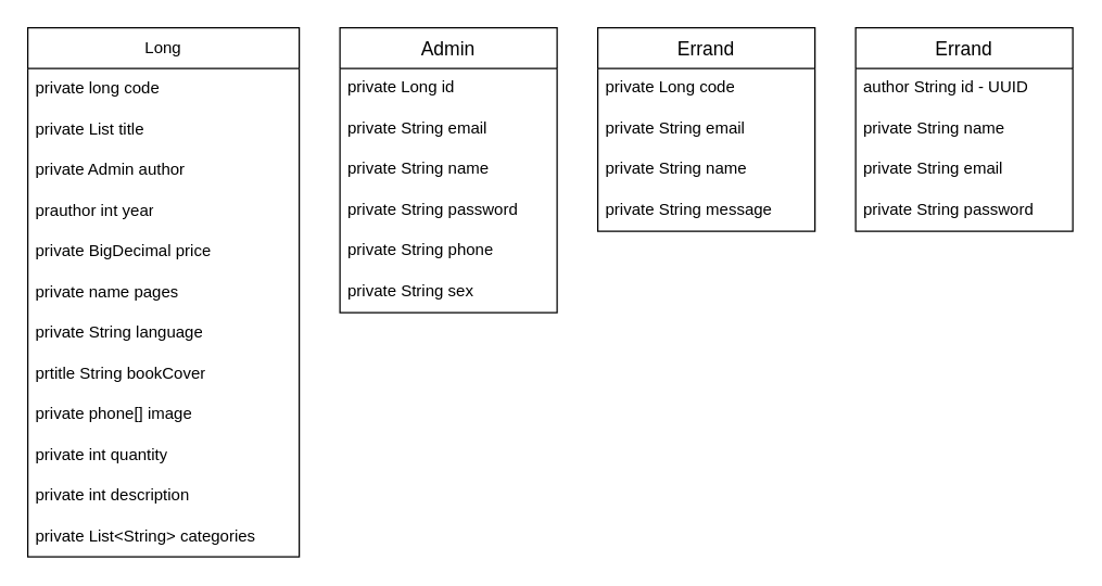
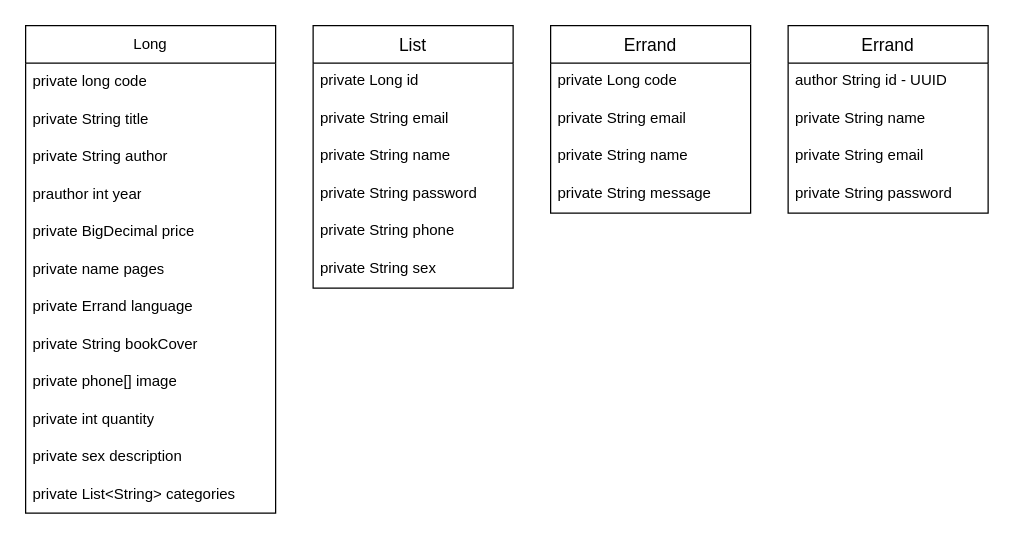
- <mxCell id="15" value="Admin" style="swimlane;fontStyle=0;childLayout=stackLayout;horizontal=1;startSize=30;horizontalStack=0;resizeParent=1;resizeParentMax=0;resizeLast=0;collapsible=1;marginBottom=0;align=center;fontSize=14;" vertex="1" parent="1"><mxGeometry x="250" y="20" width="160" height="210" as="geometry" /></mxCell>
+ <mxCell id="15" value="List" style="swimlane;fontStyle=0;childLayout=stackLayout;horizontal=1;startSize=30;horizontalStack=0;resizeParent=1;resizeParentMax=0;resizeLast=0;collapsible=1;marginBottom=0;align=center;fontSize=14;" vertex="1" parent="1"><mxGeometry x="250" y="20" width="160" height="210" as="geometry" /></mxCell>
- <mxCell id="4" value="private List title" style="text;strokeColor=none;fillColor=none;align=left;verticalAlign=middle;spacingLeft=4;spacingRight=4;overflow=hidden;points=[[0,0.5],[1,0.5]];portConstraint=eastwest;rotatable=0;whiteSpace=wrap;html=1;" vertex="1" parent="2"><mxGeometry y="60" width="200" height="30" as="geometry" /></mxCell>
+ <mxCell id="4" value="private String title" style="text;strokeColor=none;fillColor=none;align=left;verticalAlign=middle;spacingLeft=4;spacingRight=4;overflow=hidden;points=[[0,0.5],[1,0.5]];portConstraint=eastwest;rotatable=0;whiteSpace=wrap;html=1;" vertex="1" parent="2"><mxGeometry y="60" width="200" height="30" as="geometry" /></mxCell>
- <mxCell id="5" value="private Admin author" style="text;strokeColor=none;fillColor=none;align=left;verticalAlign=middle;spacingLeft=4;spacingRight=4;overflow=hidden;points=[[0,0.5],[1,0.5]];portConstraint=eastwest;rotatable=0;whiteSpace=wrap;html=1;" vertex="1" parent="2"><mxGeometry y="90" width="200" height="30" as="geometry" /></mxCell>
+ <mxCell id="5" value="private String author" style="text;strokeColor=none;fillColor=none;align=left;verticalAlign=middle;spacingLeft=4;spacingRight=4;overflow=hidden;points=[[0,0.5],[1,0.5]];portConstraint=eastwest;rotatable=0;whiteSpace=wrap;html=1;" vertex="1" parent="2"><mxGeometry y="90" width="200" height="30" as="geometry" /></mxCell>
- <mxCell id="9" value="pr&lt;span style=&quot;background-color: initial;&quot;&gt;ivate String language&lt;/span&gt;" style="text;strokeColor=none;fillColor=none;align=left;verticalAlign=middle;spacingLeft=4;spacingRight=4;overflow=hidden;points=[[0,0.5],[1,0.5]];portConstraint=eastwest;rotatable=0;whiteSpace=wrap;html=1;" vertex="1" parent="2"><mxGeometry y="210" width="200" height="30" as="geometry" /></mxCell>
+ <mxCell id="9" value="pr&lt;span style=&quot;background-color: initial;&quot;&gt;ivate Errand language&lt;/span&gt;" style="text;strokeColor=none;fillColor=none;align=left;verticalAlign=middle;spacingLeft=4;spacingRight=4;overflow=hidden;points=[[0,0.5],[1,0.5]];portConstraint=eastwest;rotatable=0;whiteSpace=wrap;html=1;" vertex="1" parent="2"><mxGeometry y="210" width="200" height="30" as="geometry" /></mxCell>
- <mxCell id="10" value="pr&lt;span style=&quot;background-color: initial;&quot;&gt;title String bookCover&lt;/span&gt;" style="text;strokeColor=none;fillColor=none;align=left;verticalAlign=middle;spacingLeft=4;spacingRight=4;overflow=hidden;points=[[0,0.5],[1,0.5]];portConstraint=eastwest;rotatable=0;whiteSpace=wrap;html=1;" vertex="1" parent="2"><mxGeometry y="240" width="200" height="30" as="geometry" /></mxCell>
+ <mxCell id="10" value="pr&lt;span style=&quot;background-color: initial;&quot;&gt;ivate String bookCover&lt;/span&gt;" style="text;strokeColor=none;fillColor=none;align=left;verticalAlign=middle;spacingLeft=4;spacingRight=4;overflow=hidden;points=[[0,0.5],[1,0.5]];portConstraint=eastwest;rotatable=0;whiteSpace=wrap;html=1;" vertex="1" parent="2"><mxGeometry y="240" width="200" height="30" as="geometry" /></mxCell>
- <mxCell id="13" value="private int description" style="text;strokeColor=none;fillColor=none;align=left;verticalAlign=middle;spacingLeft=4;spacingRight=4;overflow=hidden;points=[[0,0.5],[1,0.5]];portConstraint=eastwest;rotatable=0;whiteSpace=wrap;html=1;" vertex="1" parent="2"><mxGeometry y="330" width="200" height="30" as="geometry" /></mxCell>
+ <mxCell id="13" value="private sex description" style="text;strokeColor=none;fillColor=none;align=left;verticalAlign=middle;spacingLeft=4;spacingRight=4;overflow=hidden;points=[[0,0.5],[1,0.5]];portConstraint=eastwest;rotatable=0;whiteSpace=wrap;html=1;" vertex="1" parent="2"><mxGeometry y="330" width="200" height="30" as="geometry" /></mxCell>
